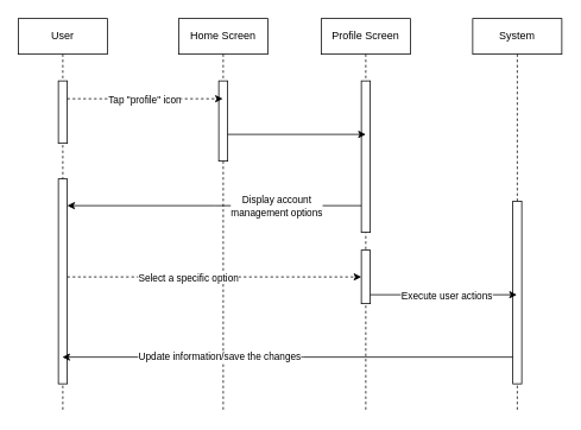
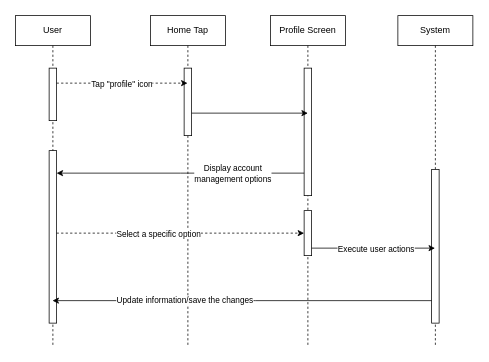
- <mxCell id="7" value="Home Screen" style="shape=umlLifeline;perimeter=lifelinePerimeter;whiteSpace=wrap;html=1;container=0;dropTarget=0;collapsible=0;recursiveResize=0;outlineConnect=0;portConstraint=eastwest;newEdgeStyle={&quot;edgeStyle&quot;:&quot;elbowEdgeStyle&quot;,&quot;elbow&quot;:&quot;vertical&quot;,&quot;curved&quot;:0,&quot;rounded&quot;:0};" vertex="1" parent="1"><mxGeometry x="200" y="20" width="100" height="440" as="geometry" /></mxCell>
+ <mxCell id="7" value="Home Tap" style="shape=umlLifeline;perimeter=lifelinePerimeter;whiteSpace=wrap;html=1;container=0;dropTarget=0;collapsible=0;recursiveResize=0;outlineConnect=0;portConstraint=eastwest;newEdgeStyle={&quot;edgeStyle&quot;:&quot;elbowEdgeStyle&quot;,&quot;elbow&quot;:&quot;vertical&quot;,&quot;curved&quot;:0,&quot;rounded&quot;:0};" vertex="1" parent="1"><mxGeometry x="200" y="20" width="100" height="440" as="geometry" /></mxCell>
